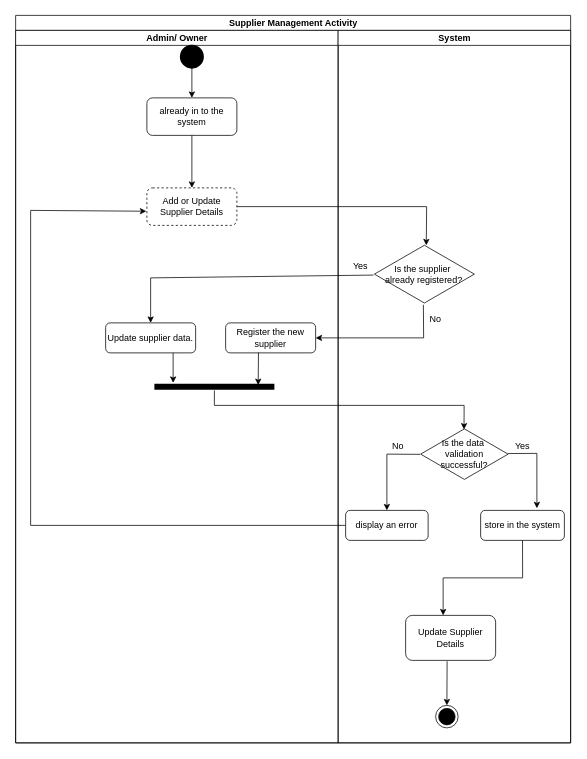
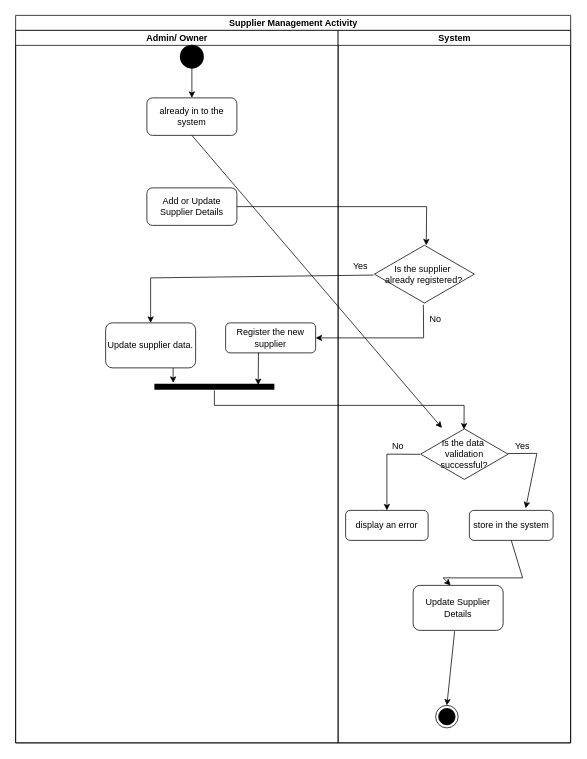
- <mxCell id="12" value="" style="endArrow=classic;html=1;rounded=0;exitX=0.5;exitY=1;exitDx=0;exitDy=0;entryX=0.5;entryY=0;entryDx=0;entryDy=0;" edge="1" parent="7" source="9" target="11"><mxGeometry width="50" height="50" relative="1" as="geometry"><mxPoint x="260" y="230" as="sourcePoint" /><mxPoint x="310" y="180" as="targetPoint" /></mxGeometry></mxCell>
+ <mxCell id="12" value="" style="endArrow=classic;html=1;rounded=0;exitX=0.5;exitY=1;exitDx=0;exitDy=0;" edge="1" parent="7" source="9" target="23"><mxGeometry width="50" height="50" relative="1" as="geometry"><mxPoint x="260" y="230" as="sourcePoint" /><mxPoint x="310" y="180" as="targetPoint" /></mxGeometry></mxCell>
- <mxCell id="11" value="Add or Update Supplier Details" style="rounded=1;whiteSpace=wrap;html=1;dashed=1;" vertex="1" parent="7"><mxGeometry x="175" y="210" width="120" height="50" as="geometry" /></mxCell>
+ <mxCell id="11" value="Add or Update Supplier Details" style="rounded=1;whiteSpace=wrap;html=1;" vertex="1" parent="7"><mxGeometry x="175" y="210" width="120" height="50" as="geometry" /></mxCell>
- <mxCell id="13" value="Update supplier data." style="rounded=1;whiteSpace=wrap;html=1;" vertex="1" parent="7"><mxGeometry x="120" y="390" width="120" height="40" as="geometry" /></mxCell>
+ <mxCell id="13" value="Update supplier data." style="rounded=1;whiteSpace=wrap;html=1;" vertex="1" parent="7"><mxGeometry x="120" y="390" width="120" height="60" as="geometry" /></mxCell>
- <mxCell id="18" value="" style="endArrow=classic;html=1;rounded=0;exitX=0;exitY=0.5;exitDx=0;exitDy=0;entryX=-0.006;entryY=0.623;entryDx=0;entryDy=0;entryPerimeter=0;" edge="1" parent="2" source="24" target="11"><mxGeometry width="50" height="50" relative="1" as="geometry"><mxPoint x="260" y="470" as="sourcePoint" /><mxPoint x="-80" y="280" as="targetPoint" /><Array as="points"><mxPoint x="20" y="680" /><mxPoint x="20" y="260" /></Array></mxGeometry></mxCell>
- <mxCell id="25" value="store in the system" style="rounded=1;whiteSpace=wrap;html=1;" vertex="1" parent="19"><mxGeometry x="190" y="640" width="111.67" height="40" as="geometry" /></mxCell>
+ <mxCell id="25" value="store in the system" style="rounded=1;whiteSpace=wrap;html=1;" vertex="1" parent="19"><mxGeometry x="175" y="640" width="111.67" height="40" as="geometry" /></mxCell>
- <mxCell id="30" value="Update Supplier Details" style="rounded=1;whiteSpace=wrap;html=1;" vertex="1" parent="19"><mxGeometry x="90" y="780" width="120" height="60" as="geometry" /></mxCell>
+ <mxCell id="30" value="Update Supplier Details" style="rounded=1;whiteSpace=wrap;html=1;" vertex="1" parent="19"><mxGeometry x="100" y="740" width="120" height="60" as="geometry" /></mxCell>
